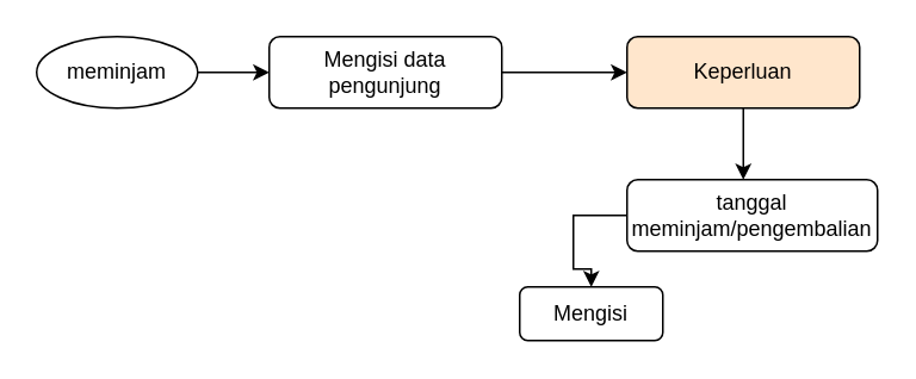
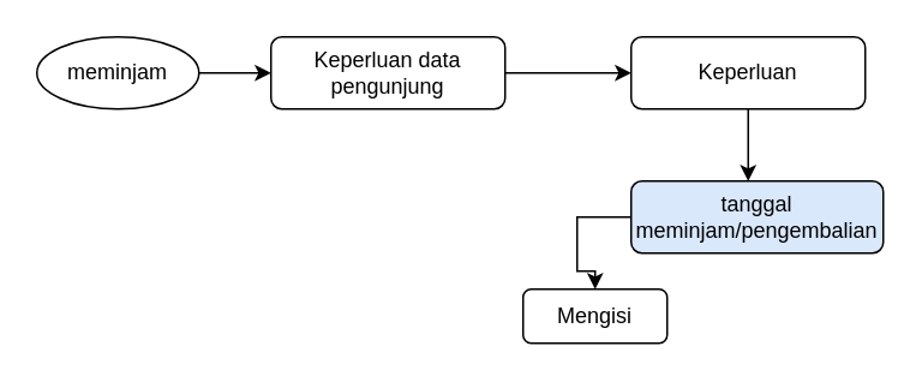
- <mxCell id="5" value="Mengisi data pengunjung" style="rounded=1;whiteSpace=wrap;html=1;" vertex="1" parent="1"><mxGeometry x="150" y="20" width="130" height="40" as="geometry" /></mxCell>
+ <mxCell id="5" value="Keperluan data pengunjung" style="rounded=1;whiteSpace=wrap;html=1;" vertex="1" parent="1"><mxGeometry x="150" y="20" width="130" height="40" as="geometry" /></mxCell>
- <mxCell id="7" value="Keperluan" style="rounded=1;whiteSpace=wrap;html=1;fillColor=#ffe6cc;" vertex="1" parent="1"><mxGeometry x="350" y="20" width="130" height="40" as="geometry" /></mxCell>
+ <mxCell id="7" value="Keperluan" style="rounded=1;whiteSpace=wrap;html=1;" vertex="1" parent="1"><mxGeometry x="350" y="20" width="130" height="40" as="geometry" /></mxCell>
- <mxCell id="9" value="tanggal meminjam/pengembalian" style="rounded=1;whiteSpace=wrap;html=1;" vertex="1" parent="1"><mxGeometry x="350" y="100" width="140" height="40" as="geometry" /></mxCell>
+ <mxCell id="9" value="tanggal meminjam/pengembalian" style="rounded=1;whiteSpace=wrap;html=1;fillColor=#dae8fc;" vertex="1" parent="1"><mxGeometry x="350" y="100" width="140" height="40" as="geometry" /></mxCell>
